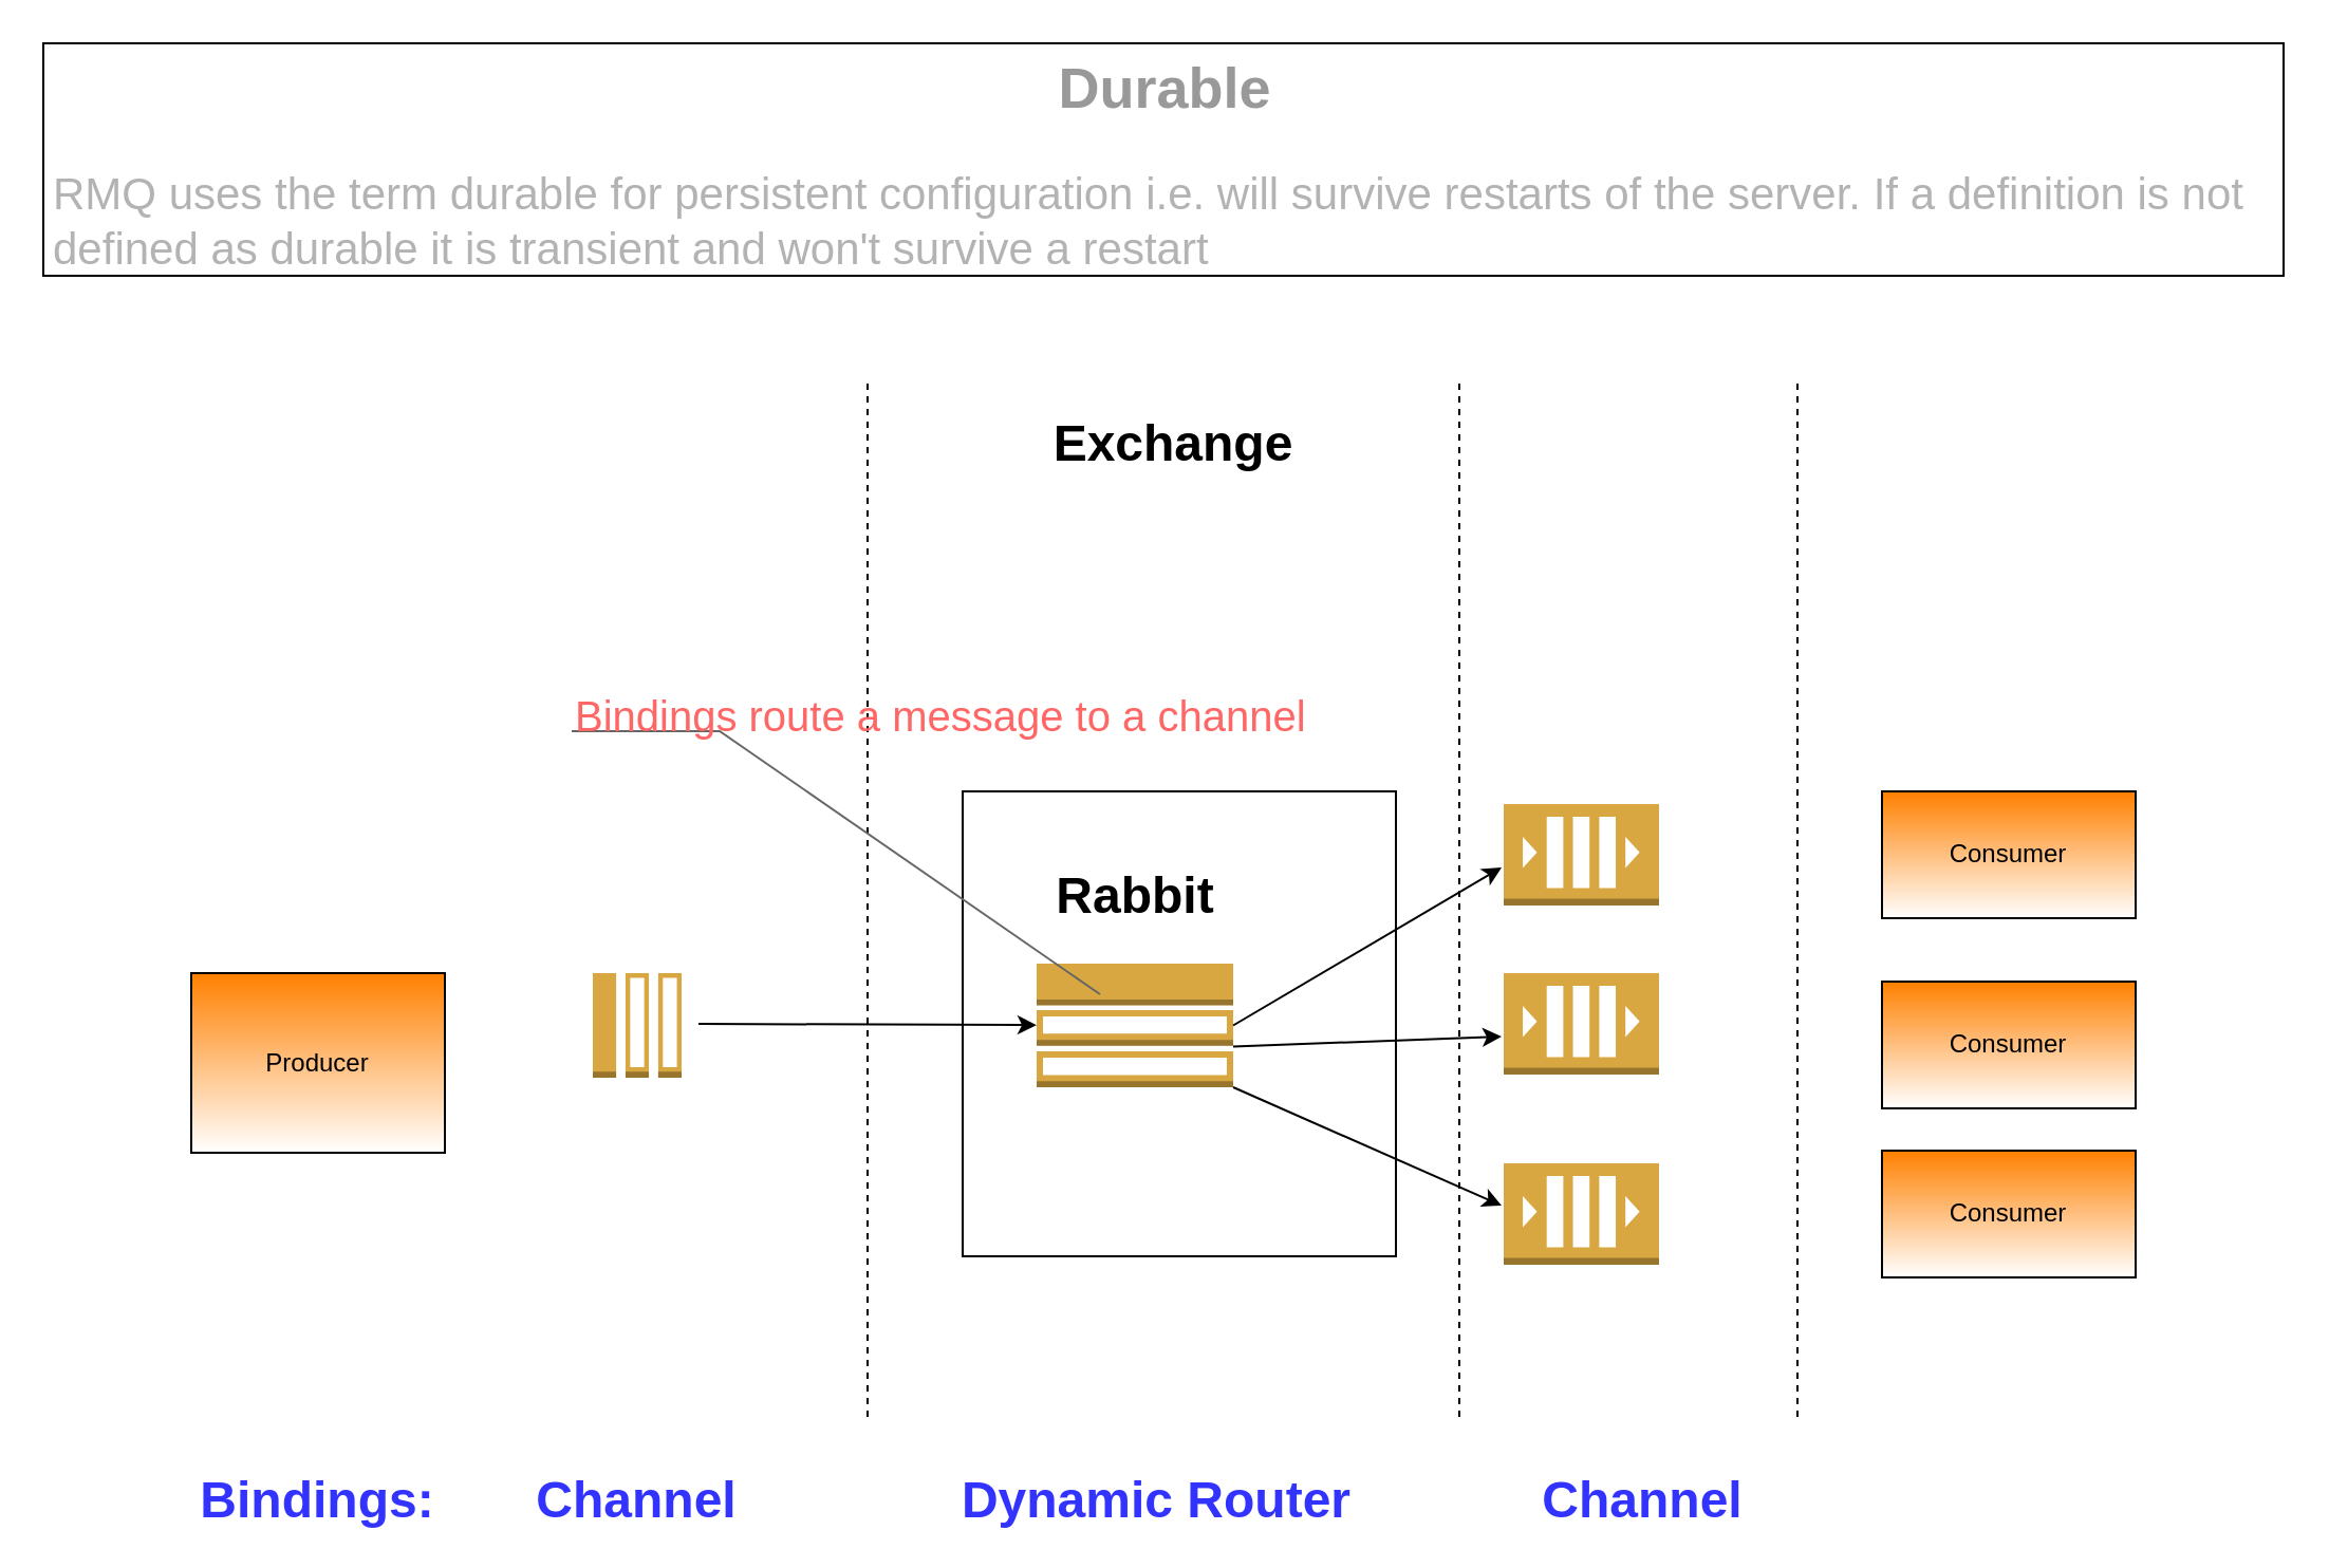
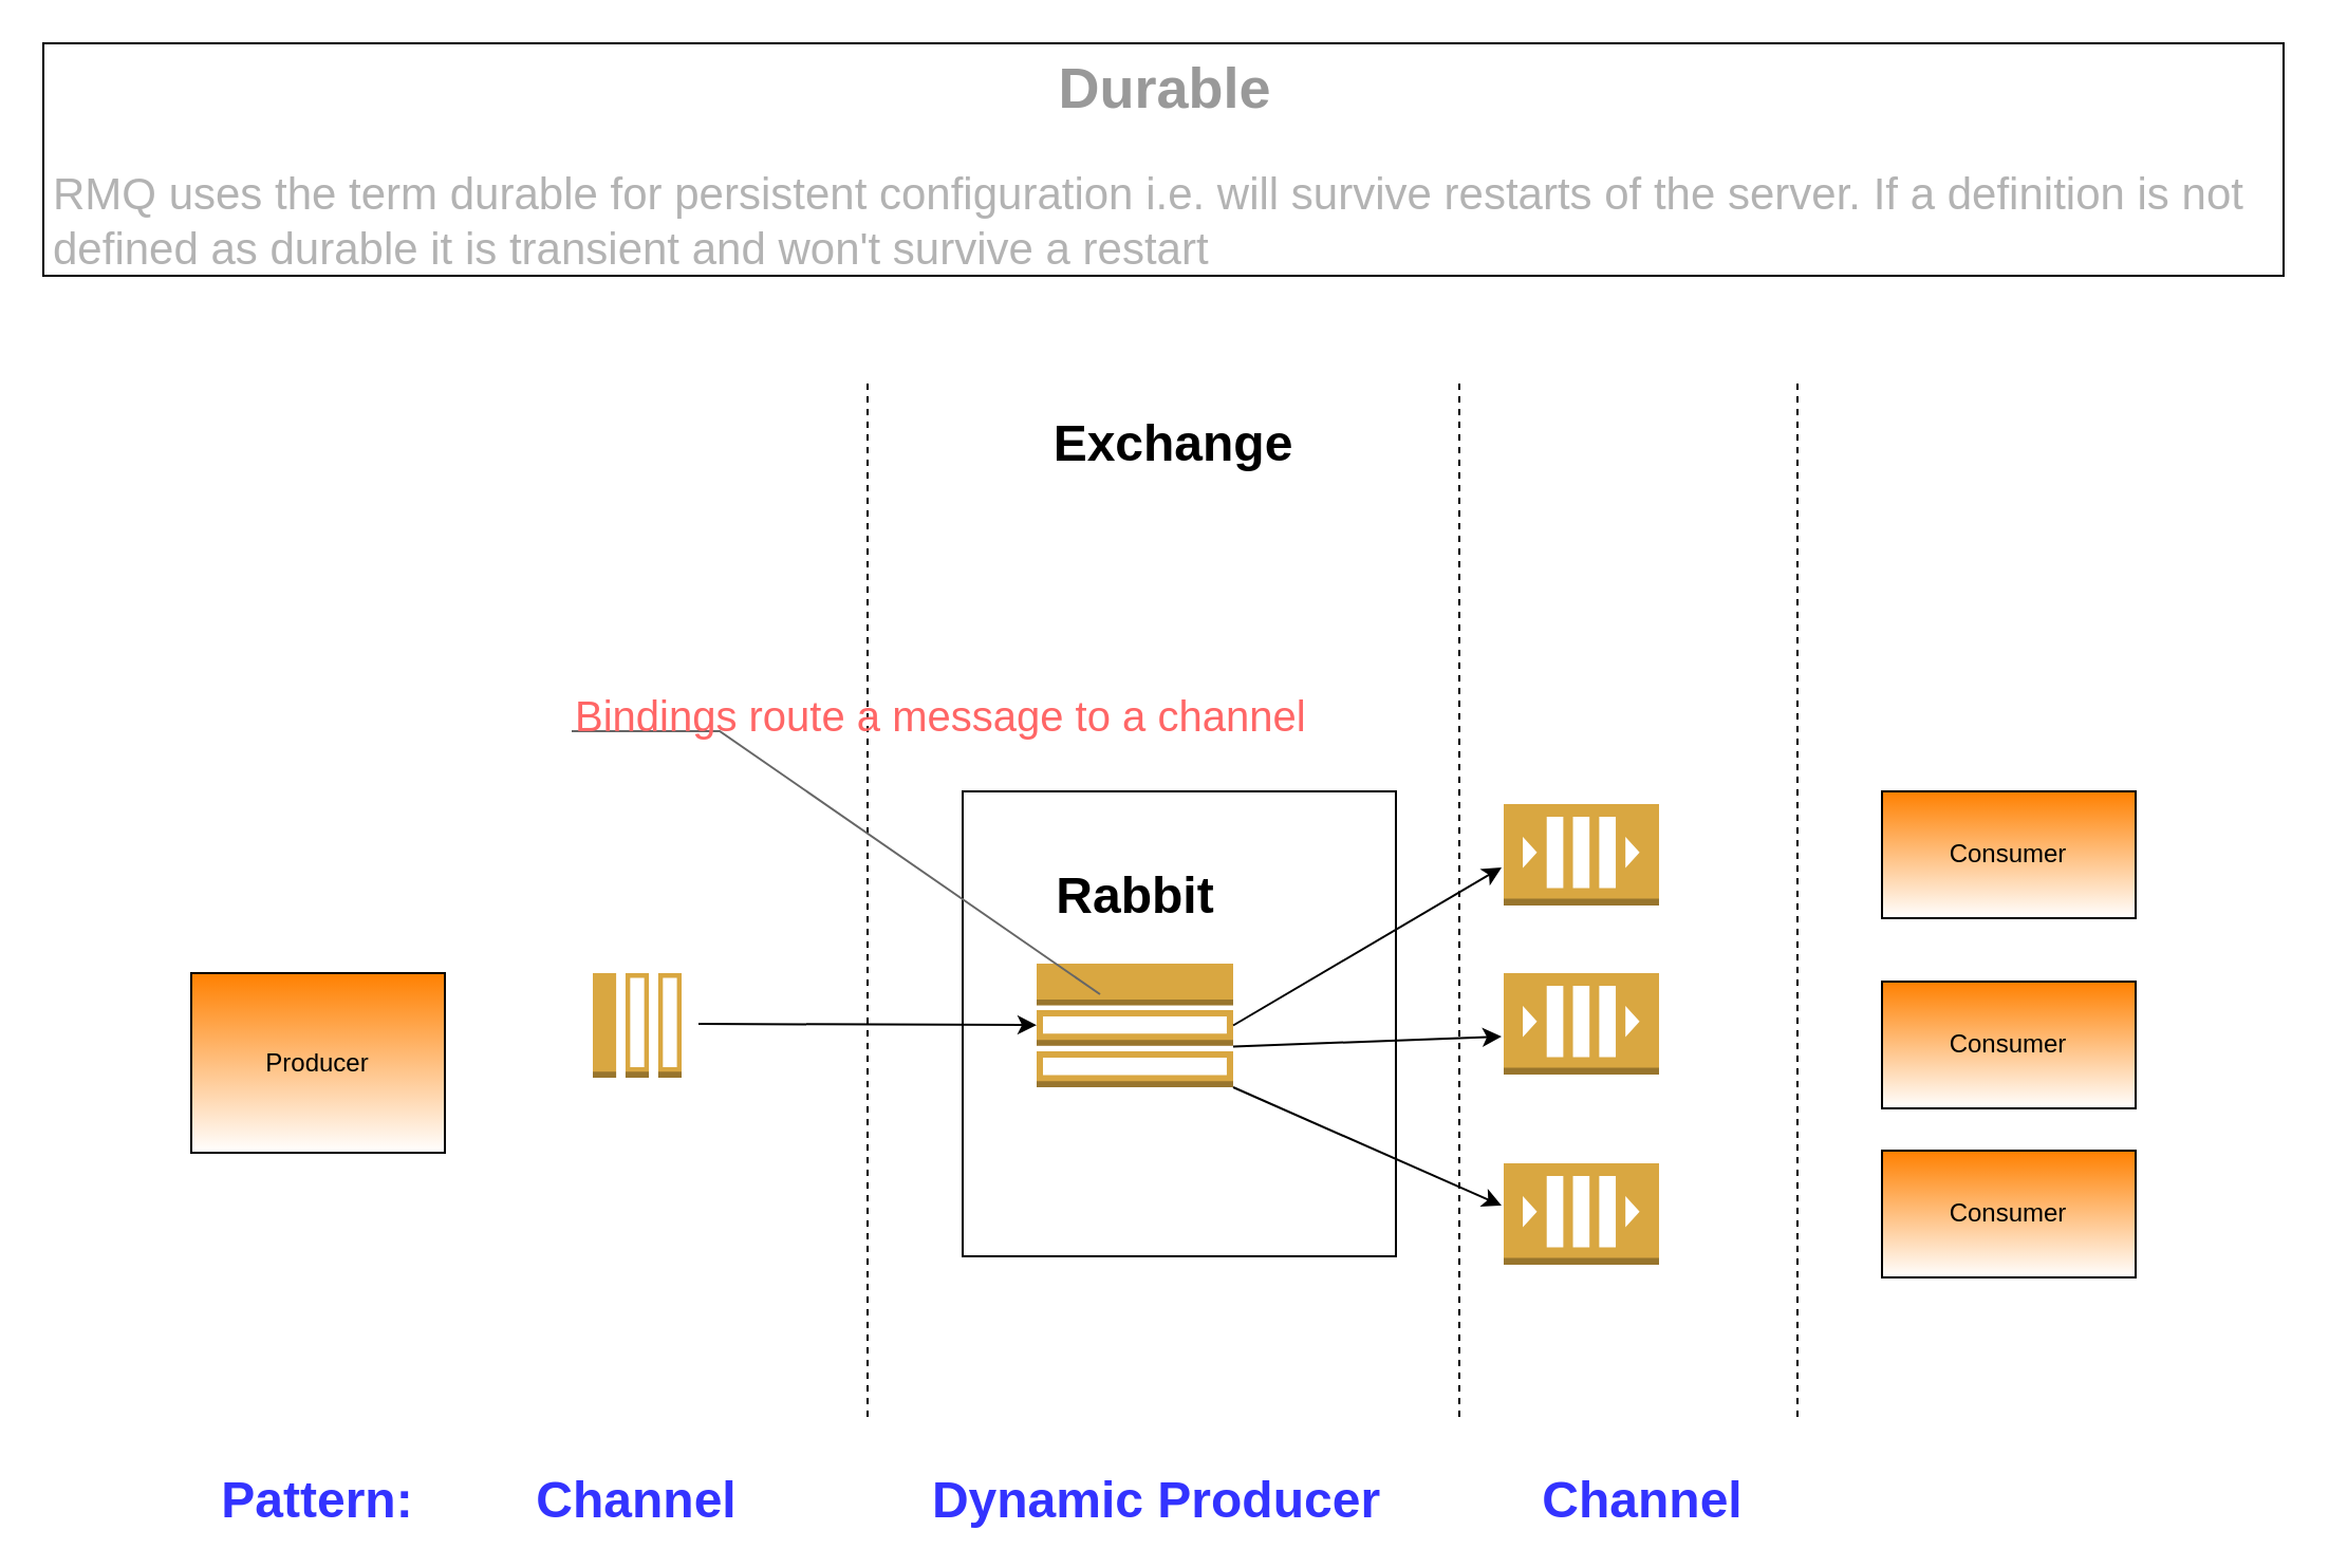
- <mxCell id="23" value="&lt;span style=&quot;font-size: 24px&quot;&gt;&lt;b&gt;&lt;font color=&quot;#3333ff&quot;&gt;Bindings:&lt;/font&gt;&lt;/b&gt;&lt;/span&gt;" style="text;html=1;strokeColor=none;fillColor=none;align=center;verticalAlign=middle;whiteSpace=wrap;rounded=0;" vertex="1" parent="1"><mxGeometry x="20" y="700" width="260" height="20" as="geometry" /></mxCell>
+ <mxCell id="23" value="&lt;span style=&quot;font-size: 24px&quot;&gt;&lt;b&gt;&lt;font color=&quot;#3333ff&quot;&gt;Pattern:&lt;/font&gt;&lt;/b&gt;&lt;/span&gt;" style="text;html=1;strokeColor=none;fillColor=none;align=center;verticalAlign=middle;whiteSpace=wrap;rounded=0;" vertex="1" parent="1"><mxGeometry x="20" y="700" width="260" height="20" as="geometry" /></mxCell>
- <mxCell id="24" value="&lt;font size=&quot;1&quot; color=&quot;#3333ff&quot;&gt;&lt;b style=&quot;font-size: 24px&quot;&gt;Dynamic Router&lt;/b&gt;&lt;/font&gt;" style="text;html=1;strokeColor=none;fillColor=none;align=center;verticalAlign=middle;whiteSpace=wrap;rounded=0;" vertex="1" parent="1"><mxGeometry x="420" y="700" width="253.5" height="20" as="geometry" /></mxCell>
+ <mxCell id="24" value="&lt;font size=&quot;1&quot; color=&quot;#3333ff&quot;&gt;&lt;b style=&quot;font-size: 24px&quot;&gt;Dynamic Producer&lt;/b&gt;&lt;/font&gt;" style="text;html=1;strokeColor=none;fillColor=none;align=center;verticalAlign=middle;whiteSpace=wrap;rounded=0;" vertex="1" parent="1"><mxGeometry x="420" y="700" width="253.5" height="20" as="geometry" /></mxCell>
